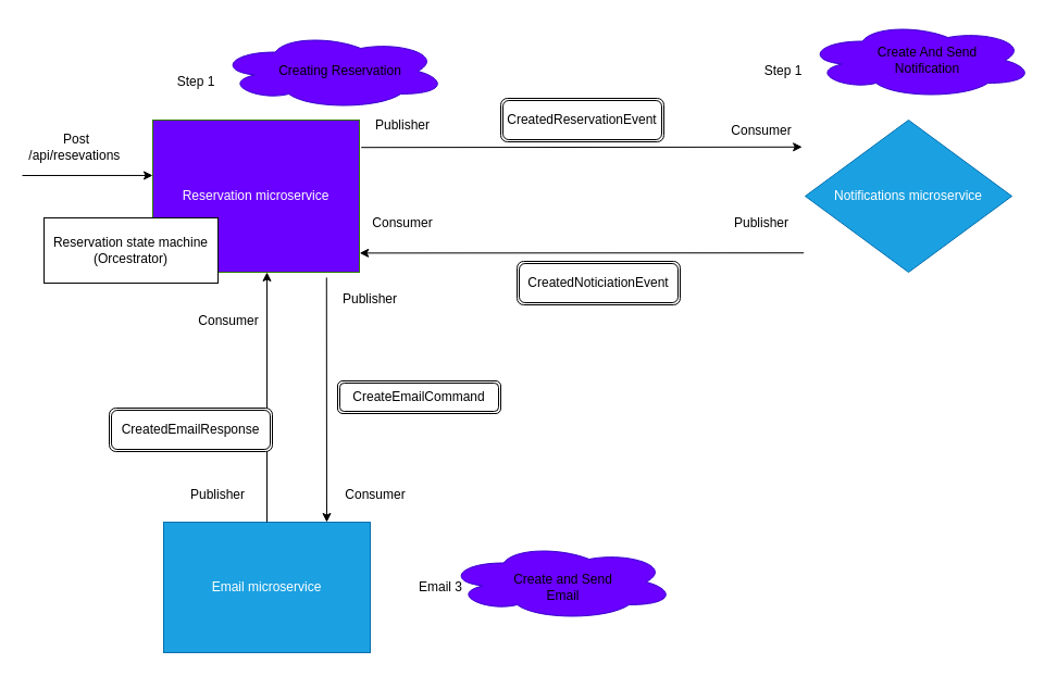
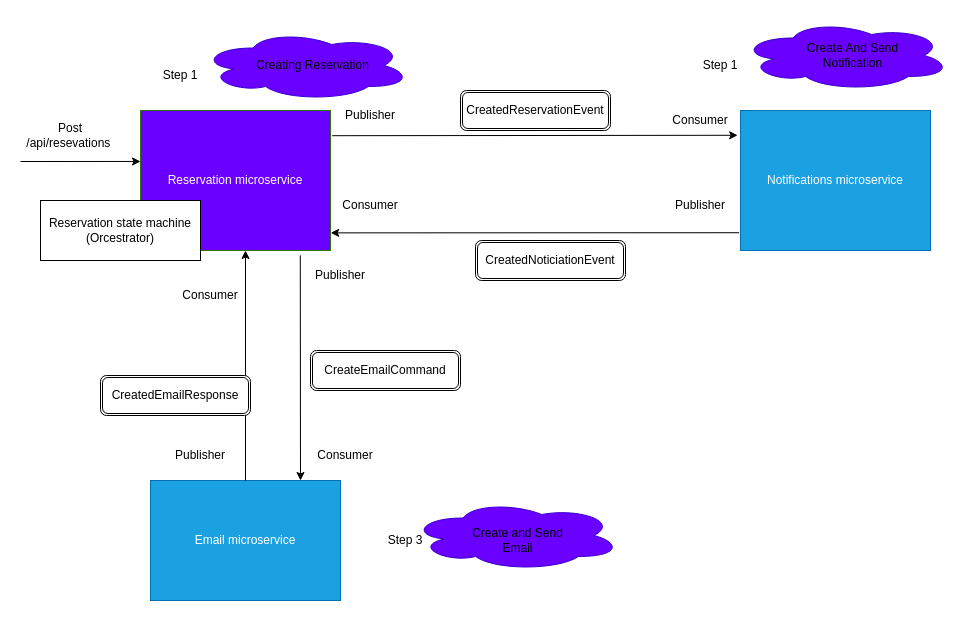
- <mxCell id="7" value="Notifications microservice" style="rhombus;whiteSpace=wrap;html=1;fillColor=#1ba1e2;strokeColor=#006EAF;fontColor=#ffffff;" vertex="1" parent="1"><mxGeometry x="740" y="110" width="190" height="140" as="geometry" /></mxCell>
+ <mxCell id="7" value="Notifications microservice" style="rounded=0;whiteSpace=wrap;html=1;fillColor=#1ba1e2;strokeColor=#006EAF;fontColor=#ffffff;" vertex="1" parent="1"><mxGeometry x="740" y="110" width="190" height="140" as="geometry" /></mxCell>
- <mxCell id="18" value="CreateEmailCommand" style="shape=ext;double=1;rounded=1;whiteSpace=wrap;html=1;" vertex="1" parent="1"><mxGeometry x="310" y="350" width="150" height="30" as="geometry" /></mxCell>
+ <mxCell id="18" value="CreateEmailCommand" style="shape=ext;double=1;rounded=1;whiteSpace=wrap;html=1;" vertex="1" parent="1"><mxGeometry x="310" y="350" width="150" height="40" as="geometry" /></mxCell>
- <mxCell id="19" value="Email 3" style="text;html=1;strokeColor=none;fillColor=none;align=center;verticalAlign=middle;whiteSpace=wrap;rounded=0;" vertex="1" parent="1"><mxGeometry x="375" y="525" width="60" height="30" as="geometry" /></mxCell>
+ <mxCell id="19" value="Step 3" style="text;html=1;strokeColor=none;fillColor=none;align=center;verticalAlign=middle;whiteSpace=wrap;rounded=0;" vertex="1" parent="1"><mxGeometry x="375" y="525" width="60" height="30" as="geometry" /></mxCell>
